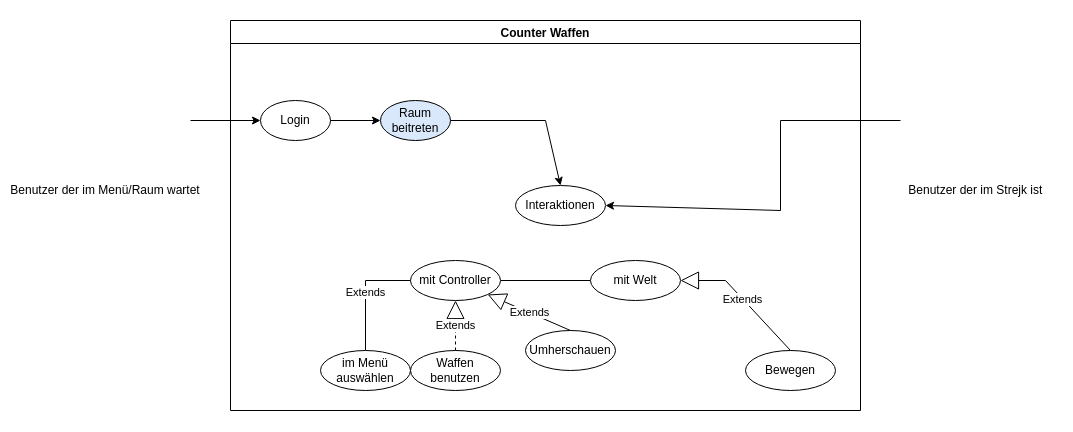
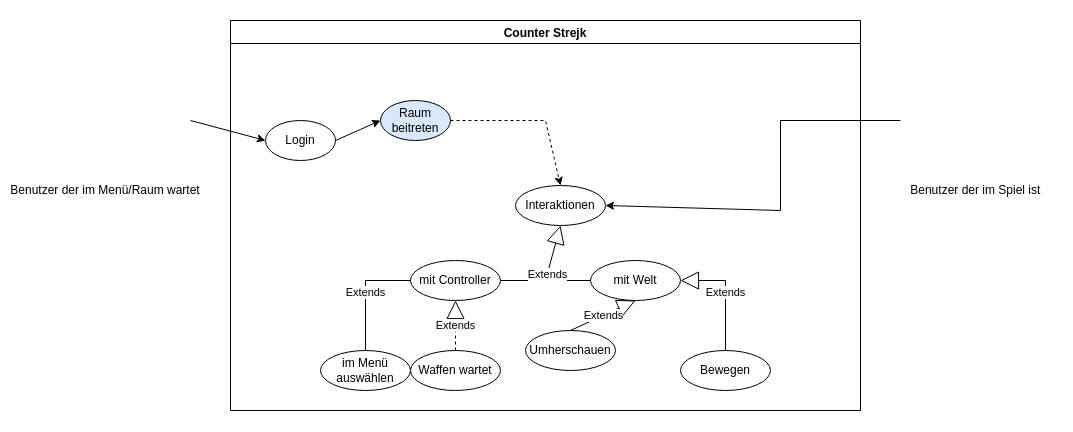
- <mxCell id="3" value="Counter Waffen" style="swimlane;" vertex="1" parent="1"><mxGeometry x="230" y="20" width="630" height="390" as="geometry" /></mxCell>
+ <mxCell id="3" value="Counter Strejk" style="swimlane;" vertex="1" parent="1"><mxGeometry x="230" y="20" width="630" height="390" as="geometry" /></mxCell>
- <mxCell id="16" value="Login" style="ellipse;whiteSpace=wrap;html=1;" vertex="1" parent="3"><mxGeometry x="30" y="80" width="70" height="40" as="geometry" /></mxCell>
+ <mxCell id="16" value="Login" style="ellipse;whiteSpace=wrap;html=1;" vertex="1" parent="3"><mxGeometry x="35" y="100" width="70" height="40" as="geometry" /></mxCell>
- <mxCell id="18" value="" style="endArrow=classic;html=1;rounded=0;exitX=1;exitY=0.5;exitDx=0;exitDy=0;entryX=0.5;entryY=0;entryDx=0;entryDy=0;" edge="1" parent="3" source="15" target="4"><mxGeometry width="50" height="50" relative="1" as="geometry"><mxPoint x="280" y="260" as="sourcePoint" /><mxPoint x="330" y="210" as="targetPoint" /><Array as="points"><mxPoint x="315" y="100" /></Array></mxGeometry></mxCell>
+ <mxCell id="18" value="" style="endArrow=classic;html=1;rounded=0;exitX=1;exitY=0.5;exitDx=0;exitDy=0;entryX=0.5;entryY=0;entryDx=0;entryDy=0;dashed=1;" edge="1" parent="3" source="15" target="4"><mxGeometry width="50" height="50" relative="1" as="geometry"><mxPoint x="280" y="260" as="sourcePoint" /><mxPoint x="330" y="210" as="targetPoint" /><Array as="points"><mxPoint x="315" y="100" /></Array></mxGeometry></mxCell>
- <mxCell id="21" value="Benutzer der im Strejk ist" style="shape=image;verticalLabelPosition=bottom;labelBackgroundColor=default;verticalAlign=top;aspect=fixed;imageAspect=0;image=https://media3.giphy.com/media/ORjfgiG9ZtxcQQwZzv/200.gif;" vertex="1" parent="1"><mxGeometry x="900" y="63.59" width="150.62" height="112.82" as="geometry" /></mxCell>
+ <mxCell id="21" value="Benutzer der im Spiel ist" style="shape=image;verticalLabelPosition=bottom;labelBackgroundColor=default;verticalAlign=top;aspect=fixed;imageAspect=0;image=https://media3.giphy.com/media/ORjfgiG9ZtxcQQwZzv/200.gif;" vertex="1" parent="1"><mxGeometry x="900" y="63.59" width="150.62" height="112.82" as="geometry" /></mxCell>
+ <mxCell id="11" value="Extends" style="endArrow=block;endSize=16;endFill=0;html=1;rounded=0;entryX=0.5;entryY=1;entryDx=0;entryDy=0;exitX=1;exitY=0.5;exitDx=0;exitDy=0;" edge="1" parent="3" source="5" target="4"><mxGeometry width="160" relative="1" as="geometry"><mxPoint x="330" y="360" as="sourcePoint" /><mxPoint x="490" y="360" as="targetPoint" /><Array as="points"><mxPoint x="315" y="260" /></Array></mxGeometry></mxCell>
- <mxCell id="12" value="Extends" style="endArrow=block;endSize=16;endFill=0;html=1;rounded=0;exitX=0.5;exitY=0;exitDx=0;exitDy=0;" edge="1" parent="3" source="10" target="5"><mxGeometry width="160" relative="1" as="geometry"><mxPoint x="330" y="360" as="sourcePoint" /><mxPoint x="490" y="360" as="targetPoint" /></mxGeometry></mxCell>
+ <mxCell id="12" value="Extends" style="endArrow=block;endSize=16;endFill=0;html=1;rounded=0;entryX=0.5;entryY=1;entryDx=0;entryDy=0;exitX=0.5;exitY=0;exitDx=0;exitDy=0;" edge="1" parent="3" source="10" target="6"><mxGeometry width="160" relative="1" as="geometry"><mxPoint x="330" y="360" as="sourcePoint" /><mxPoint x="490" y="360" as="targetPoint" /></mxGeometry></mxCell>
- <mxCell id="7" value="Waffen benutzen" style="ellipse;whiteSpace=wrap;html=1;" vertex="1" parent="3"><mxGeometry x="180" y="330" width="90" height="40" as="geometry" /></mxCell>
+ <mxCell id="7" value="Waffen wartet" style="ellipse;whiteSpace=wrap;html=1;" vertex="1" parent="3"><mxGeometry x="180" y="330" width="90" height="40" as="geometry" /></mxCell>
- <mxCell id="9" value="Bewegen" style="ellipse;whiteSpace=wrap;html=1;" vertex="1" parent="3"><mxGeometry x="515" y="330" width="90" height="40" as="geometry" /></mxCell>
+ <mxCell id="9" value="Bewegen" style="ellipse;whiteSpace=wrap;html=1;" vertex="1" parent="3"><mxGeometry x="450" y="330" width="90" height="40" as="geometry" /></mxCell>
